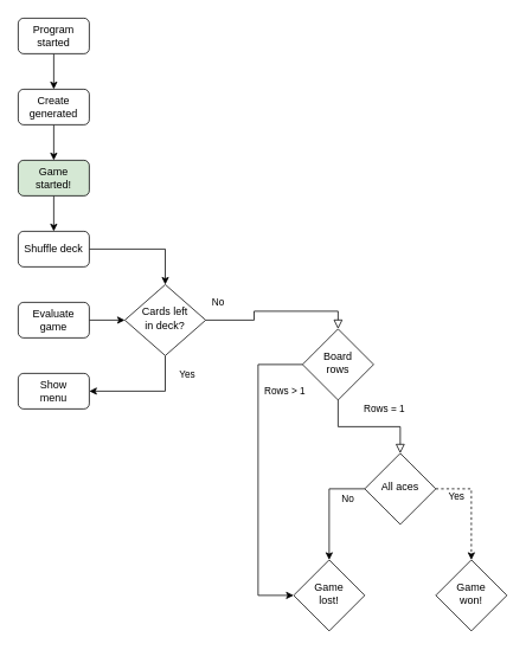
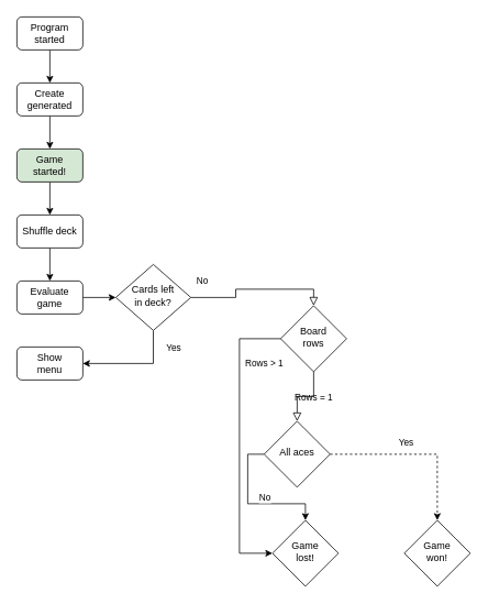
- <mxCell id="24" value="" style="edgeStyle=orthogonalEdgeStyle;rounded=0;orthogonalLoop=1;jettySize=auto;html=1;" edge="1" parent="1" source="25" target="11"><mxGeometry relative="1" as="geometry" /></mxCell>
+ <mxCell id="24" value="" style="edgeStyle=orthogonalEdgeStyle;rounded=0;orthogonalLoop=1;jettySize=auto;html=1;entryX=0.5;entryY=0;entryDx=0;entryDy=0;" edge="1" parent="1" source="25" target="13"><mxGeometry relative="1" as="geometry" /></mxCell>
- <mxCell id="21" value="All aces" style="rhombus;whiteSpace=wrap;html=1;shadow=0;fontFamily=Helvetica;fontSize=12;align=center;strokeWidth=1;spacing=6;spacingTop=-4;" vertex="1" parent="1"><mxGeometry x="409.97" y="510" width="80" height="80" as="geometry" /></mxCell>
+ <mxCell id="21" value="All aces" style="rhombus;whiteSpace=wrap;html=1;shadow=0;fontFamily=Helvetica;fontSize=12;align=center;strokeWidth=1;spacing=6;spacingTop=-4;" vertex="1" parent="1"><mxGeometry x="319.97" y="510" width="80" height="80" as="geometry" /></mxCell>
